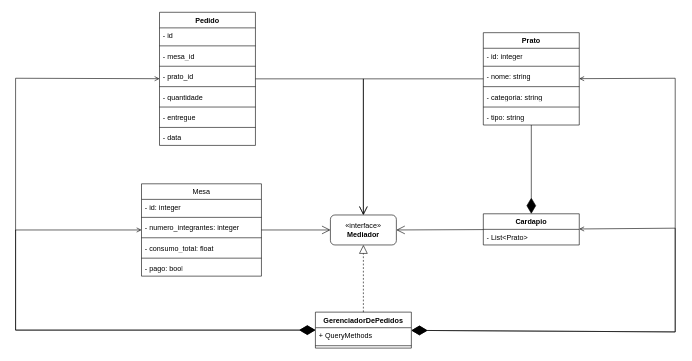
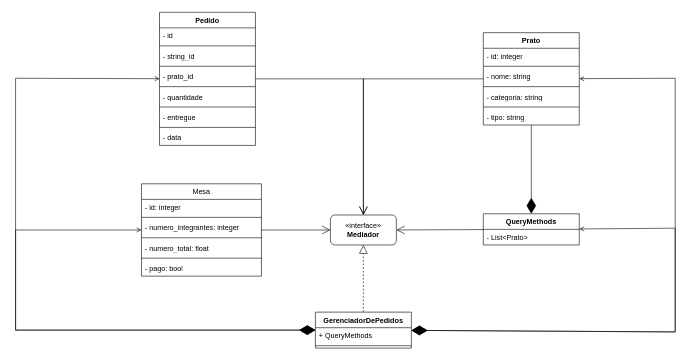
- <mxCell id="23" value="- mesa_id" style="text;strokeColor=none;fillColor=none;align=left;verticalAlign=top;spacingLeft=4;spacingRight=4;overflow=hidden;rotatable=0;points=[[0,0.5],[1,0.5]];portConstraint=eastwest;whiteSpace=wrap;html=1;" vertex="1" parent="20"><mxGeometry y="60" width="160" height="26" as="geometry" /></mxCell>
+ <mxCell id="23" value="- string_id" style="text;strokeColor=none;fillColor=none;align=left;verticalAlign=top;spacingLeft=4;spacingRight=4;overflow=hidden;rotatable=0;points=[[0,0.5],[1,0.5]];portConstraint=eastwest;whiteSpace=wrap;html=1;" vertex="1" parent="20"><mxGeometry y="60" width="160" height="26" as="geometry" /></mxCell>
- <mxCell id="10" value="Cardapio" style="swimlane;fontStyle=1;align=center;verticalAlign=top;childLayout=stackLayout;horizontal=1;startSize=26;horizontalStack=0;resizeParent=1;resizeParentMax=0;resizeLast=0;collapsible=1;marginBottom=0;whiteSpace=wrap;html=1;" vertex="1" parent="1"><mxGeometry x="800" y="356" width="160" height="52" as="geometry" /></mxCell>
+ <mxCell id="10" value="QueryMethods" style="swimlane;fontStyle=1;align=center;verticalAlign=top;childLayout=stackLayout;horizontal=1;startSize=26;horizontalStack=0;resizeParent=1;resizeParentMax=0;resizeLast=0;collapsible=1;marginBottom=0;whiteSpace=wrap;html=1;" vertex="1" parent="1"><mxGeometry x="800" y="356" width="160" height="52" as="geometry" /></mxCell>
- <mxCell id="7" value="- consumo_total: float" style="text;strokeColor=none;fillColor=none;align=left;verticalAlign=top;spacingLeft=4;spacingRight=4;overflow=hidden;rotatable=0;points=[[0,0.5],[1,0.5]];portConstraint=eastwest;whiteSpace=wrap;html=1;" vertex="1" parent="2"><mxGeometry y="94" width="200" height="26" as="geometry" /></mxCell>
+ <mxCell id="7" value="- numero_total: float" style="text;strokeColor=none;fillColor=none;align=left;verticalAlign=top;spacingLeft=4;spacingRight=4;overflow=hidden;rotatable=0;points=[[0,0.5],[1,0.5]];portConstraint=eastwest;whiteSpace=wrap;html=1;" vertex="1" parent="2"><mxGeometry y="94" width="200" height="26" as="geometry" /></mxCell>
